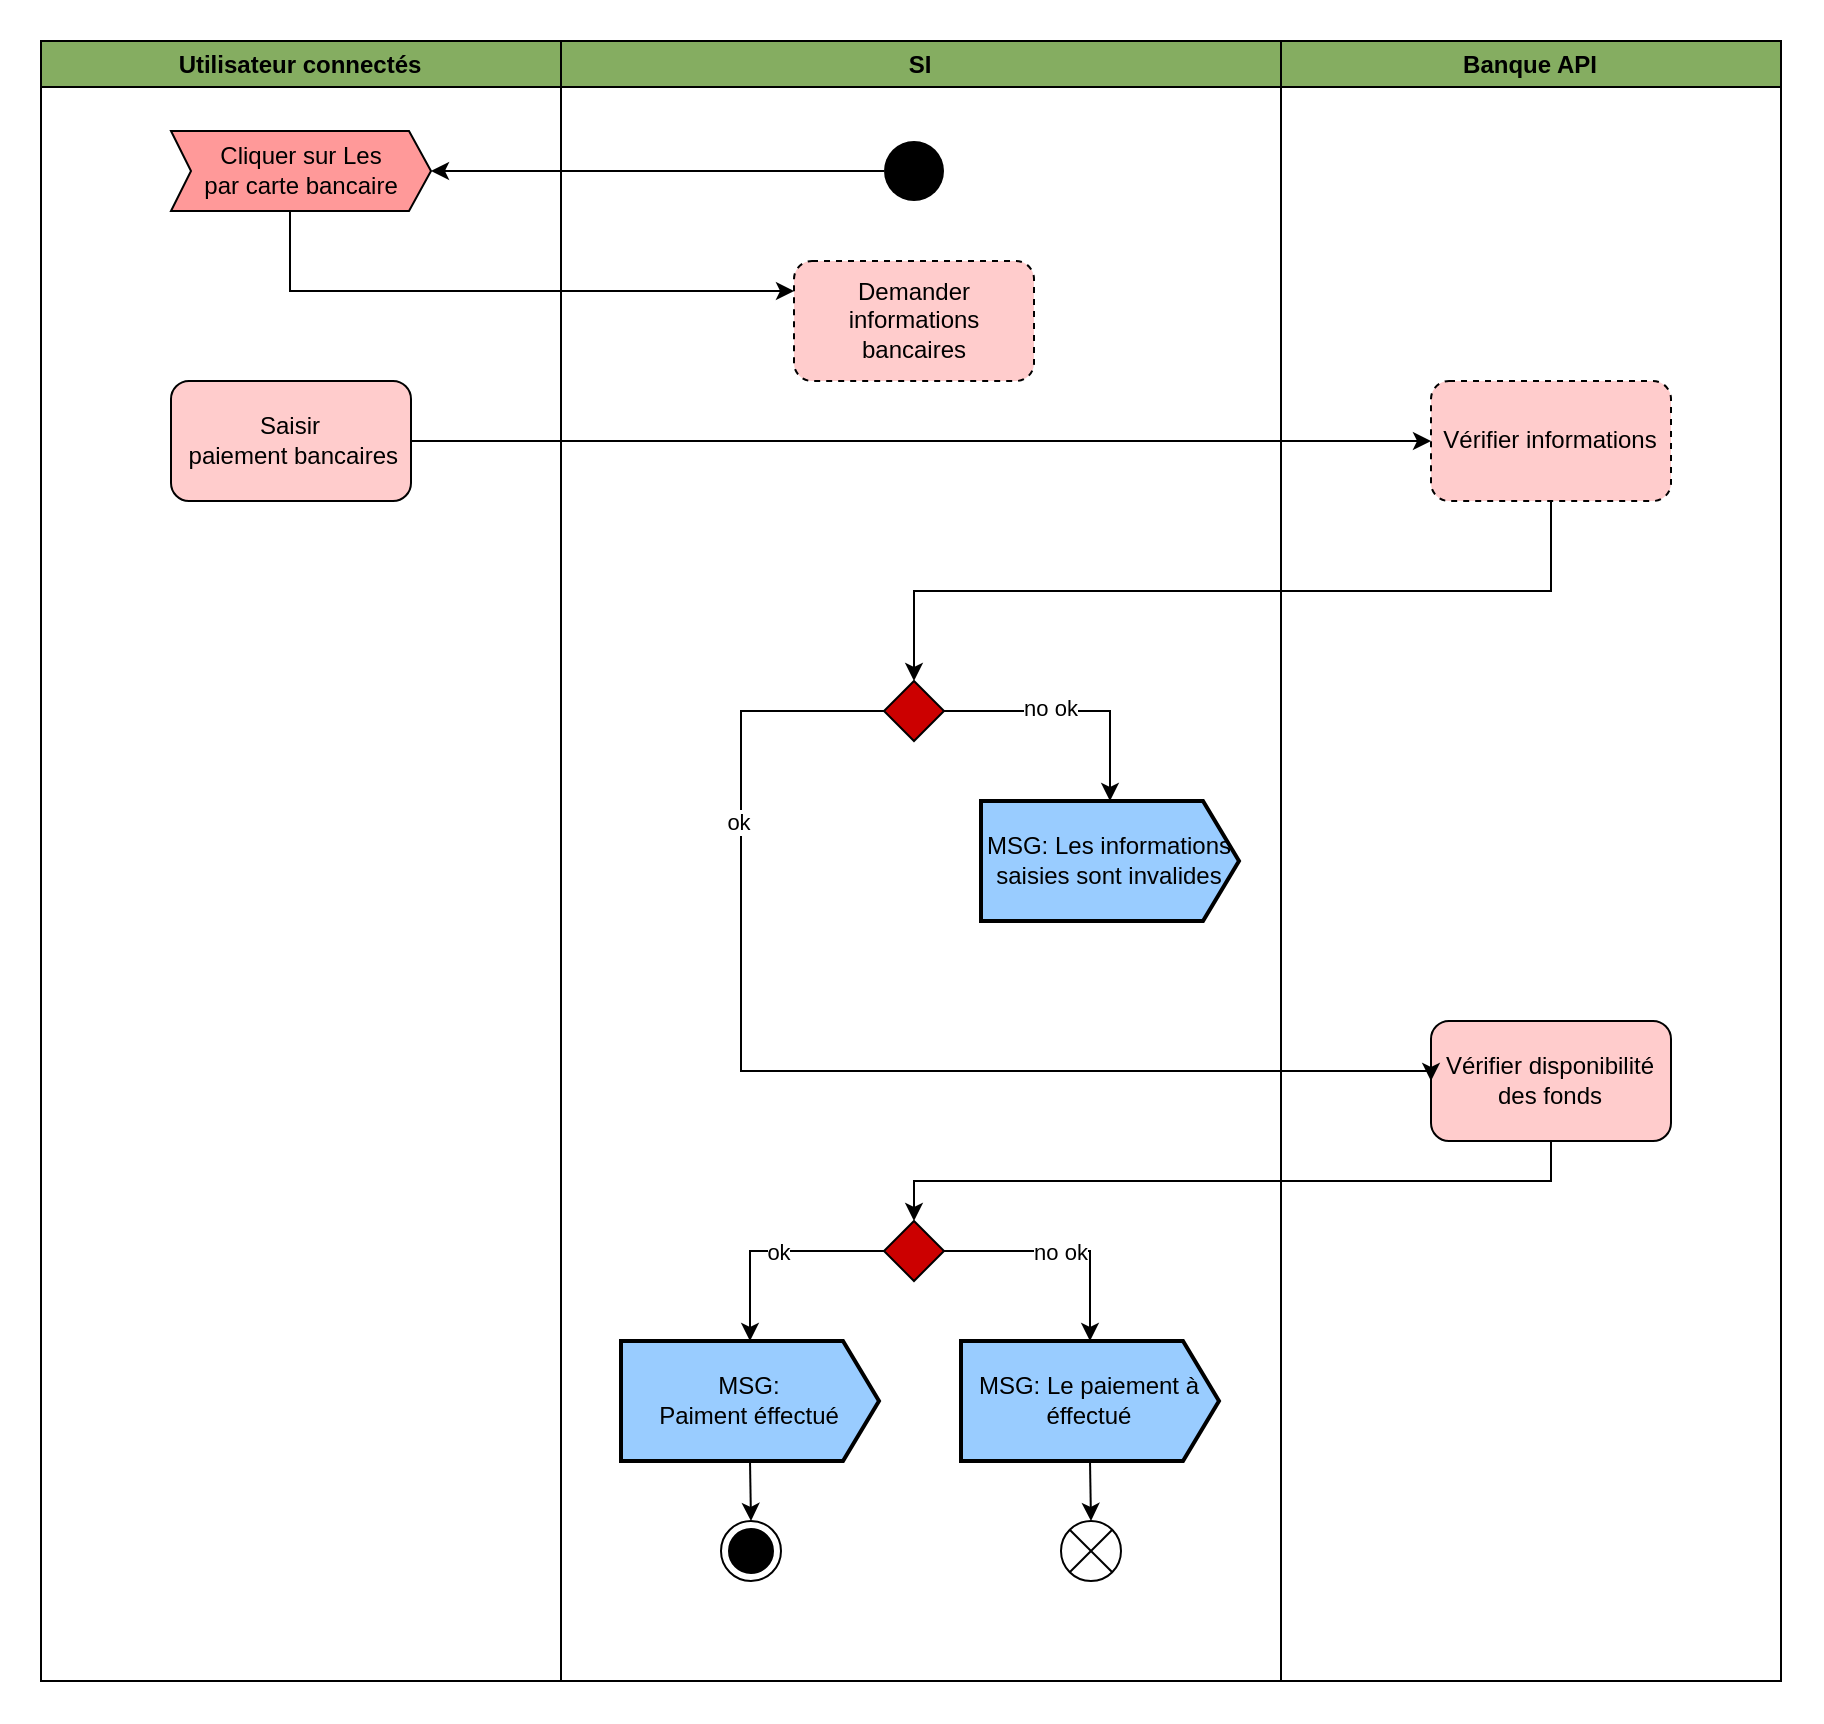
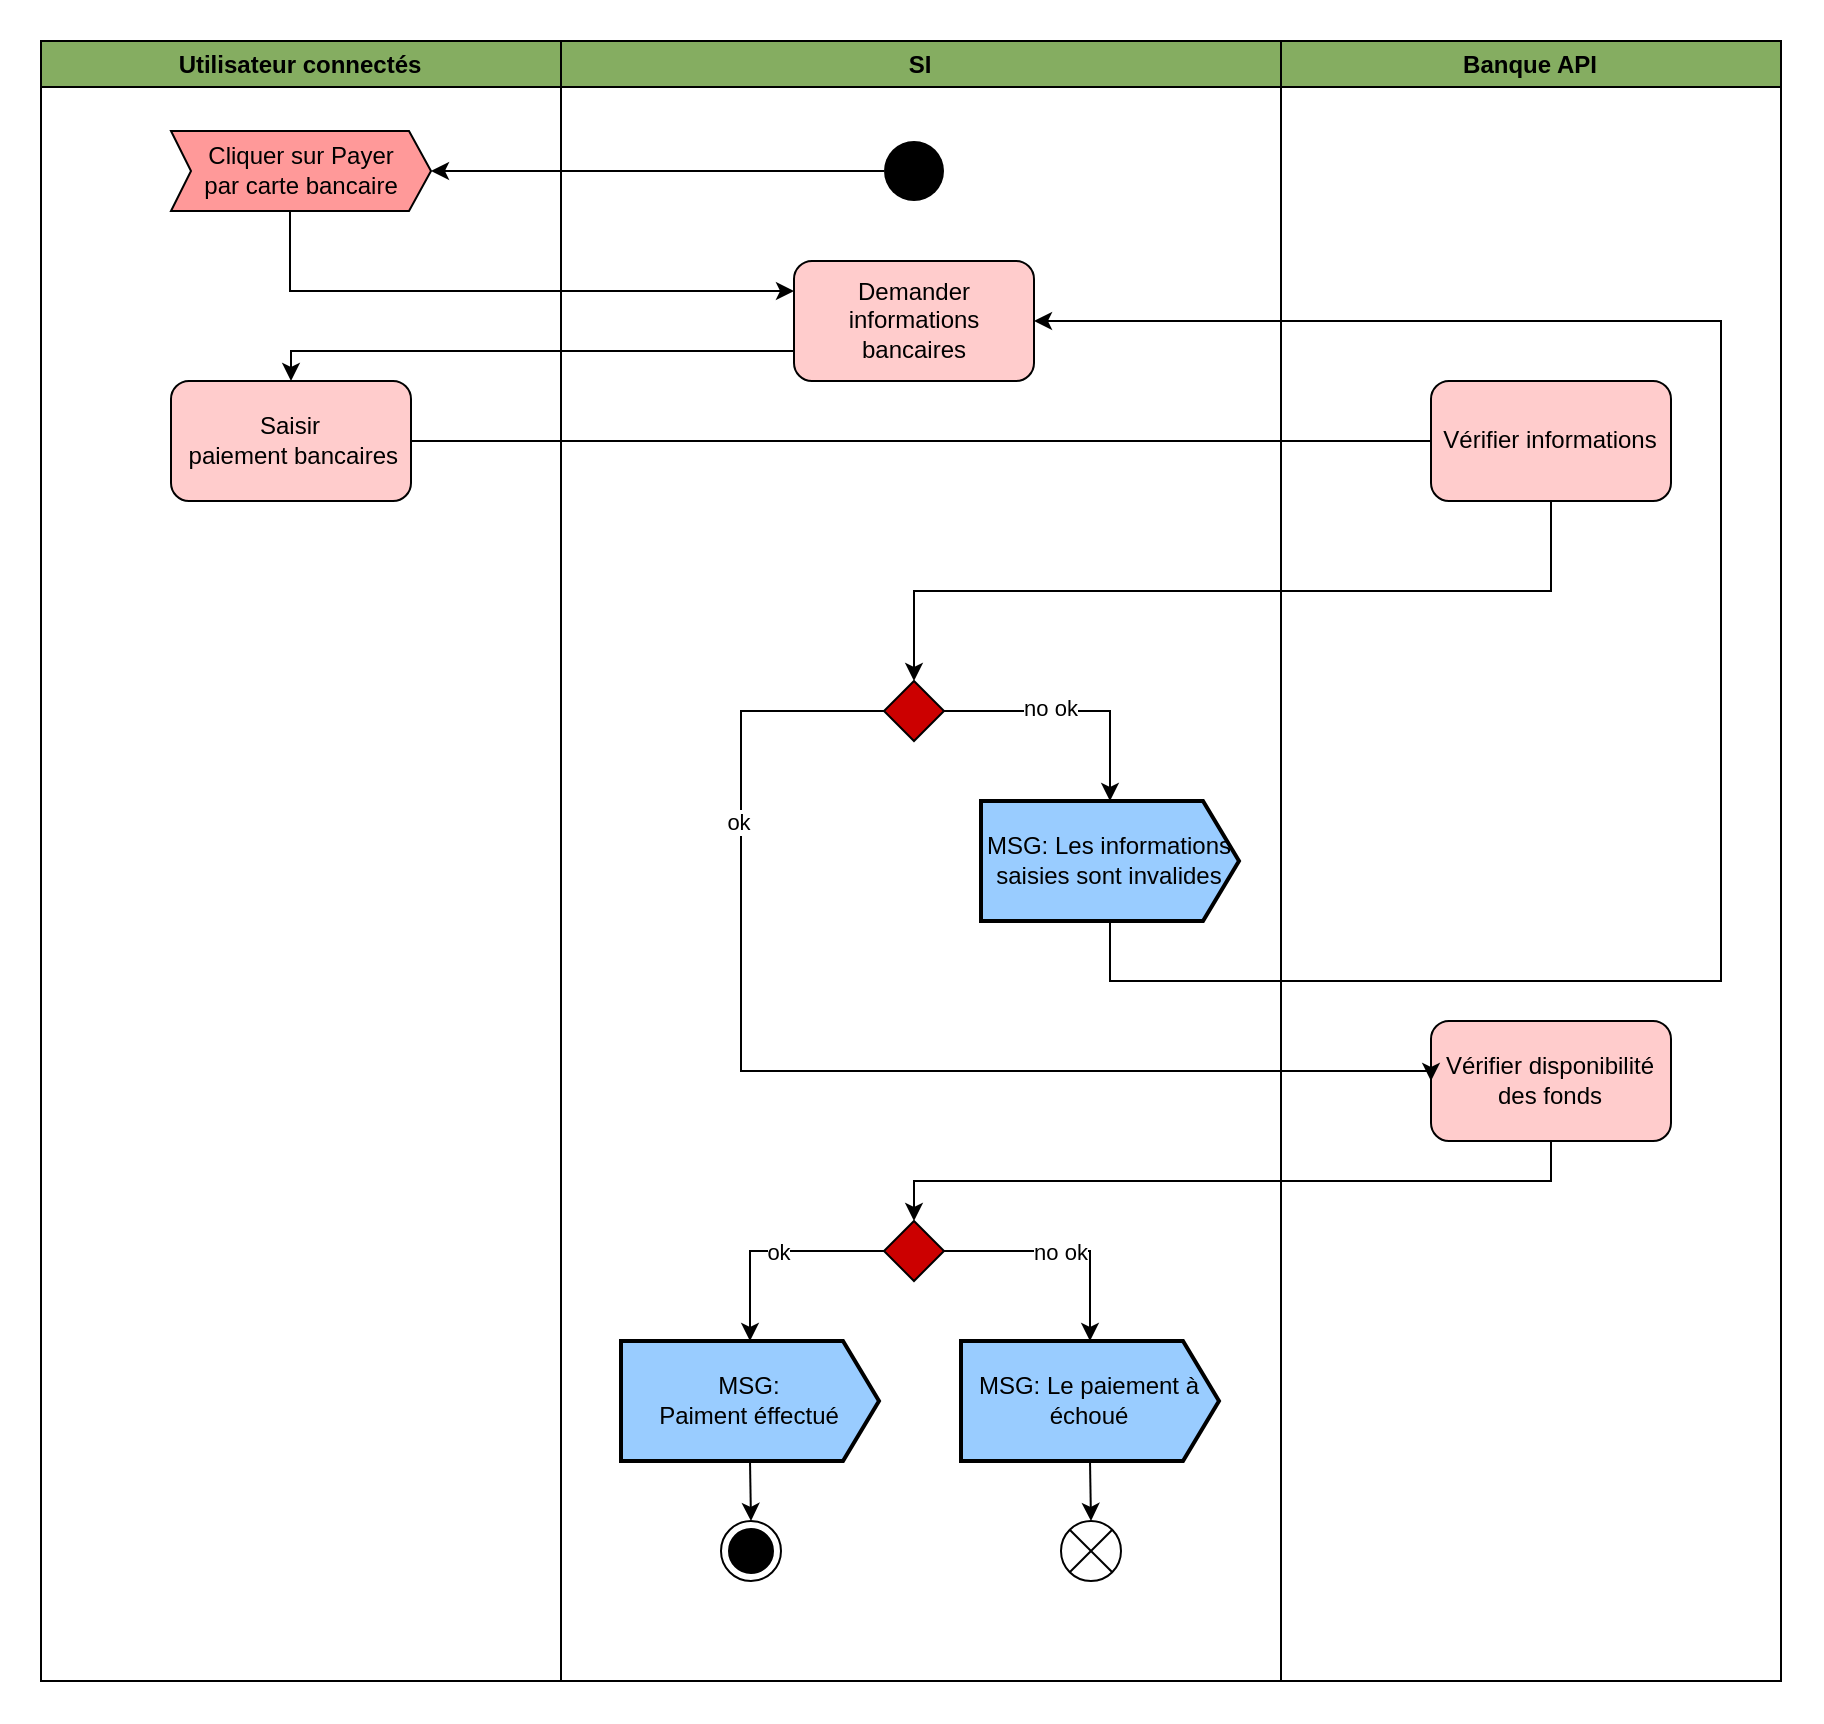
- <mxCell id="3" value="Cliquer sur Les&lt;br&gt;par carte bancaire" style="html=1;shadow=0;dashed=0;align=center;verticalAlign=middle;shape=mxgraph.arrows2.arrow;dy=0;dx=11;notch=10;fillColor=#FF9999;" parent="2" vertex="1"><mxGeometry x="65" y="45" width="130" height="40" as="geometry" /></mxCell>
+ <mxCell id="3" value="Cliquer sur Payer&lt;br&gt;par carte bancaire" style="html=1;shadow=0;dashed=0;align=center;verticalAlign=middle;shape=mxgraph.arrows2.arrow;dy=0;dx=11;notch=10;fillColor=#FF9999;" parent="2" vertex="1"><mxGeometry x="65" y="45" width="130" height="40" as="geometry" /></mxCell>
- <mxCell id="12" value="Demander informations bancaires" style="rounded=1;whiteSpace=wrap;html=1;fillColor=#FFCCCC;dashed=1;" vertex="1" parent="5"><mxGeometry x="116.5" y="110" width="120" height="60" as="geometry" /></mxCell>
+ <mxCell id="12" value="Demander informations bancaires" style="rounded=1;whiteSpace=wrap;html=1;fillColor=#FFCCCC;" vertex="1" parent="5"><mxGeometry x="116.5" y="110" width="120" height="60" as="geometry" /></mxCell>
+ <mxCell id="29" style="edgeStyle=orthogonalEdgeStyle;rounded=0;orthogonalLoop=1;jettySize=auto;html=1;exitX=0;exitY=0.75;exitDx=0;exitDy=0;entryX=0.5;entryY=0;entryDx=0;entryDy=0;" edge="1" parent="1" source="12" target="4"><mxGeometry relative="1" as="geometry"><Array as="points"><mxPoint x="145" y="175" /></Array></mxGeometry></mxCell>
- <mxCell id="33" style="edgeStyle=orthogonalEdgeStyle;rounded=0;orthogonalLoop=1;jettySize=auto;html=1;exitX=1;exitY=0.5;exitDx=0;exitDy=0;entryX=0;entryY=0.5;entryDx=0;entryDy=0;" edge="1" parent="1" source="4" target="26"><mxGeometry relative="1" as="geometry" /></mxCell>
+ <mxCell id="33" style="edgeStyle=orthogonalEdgeStyle;rounded=0;orthogonalLoop=1;jettySize=auto;html=1;exitX=1;exitY=0.5;exitDx=0;exitDy=0;entryX=0;entryY=0.5;entryDx=0;entryDy=0;endArrow=none;" edge="1" parent="1" source="4" target="26"><mxGeometry relative="1" as="geometry" /></mxCell>
- <mxCell id="26" value="Vérifier informations" style="rounded=1;whiteSpace=wrap;html=1;fillColor=#FFCCCC;dashed=1;" parent="24" vertex="1"><mxGeometry x="75" y="170" width="120" height="60" as="geometry" /></mxCell>
+ <mxCell id="26" value="Vérifier informations" style="rounded=1;whiteSpace=wrap;html=1;fillColor=#FFCCCC;" parent="24" vertex="1"><mxGeometry x="75" y="170" width="120" height="60" as="geometry" /></mxCell>
+ <mxCell id="10" style="edgeStyle=orthogonalEdgeStyle;rounded=0;orthogonalLoop=1;jettySize=auto;html=1;exitX=0.5;exitY=1;exitDx=0;exitDy=0;exitPerimeter=0;entryX=1;entryY=0.5;entryDx=0;entryDy=0;" edge="1" parent="5" source="11" target="12"><mxGeometry relative="1" as="geometry"><Array as="points"><mxPoint x="274" y="470" /><mxPoint x="580" y="470" /><mxPoint x="580" y="140" /></Array></mxGeometry></mxCell>
- <mxCell id="19" value="MSG: Le paiement à éffectué" style="html=1;shape=mxgraph.sysml.sendSigAct;strokeWidth=2;whiteSpace=wrap;align=center;fillColor=#99CCFF;" vertex="1" parent="5"><mxGeometry x="200" y="650" width="129" height="60" as="geometry" /></mxCell>
+ <mxCell id="19" value="MSG: Le paiement à échoué" style="html=1;shape=mxgraph.sysml.sendSigAct;strokeWidth=2;whiteSpace=wrap;align=center;fillColor=#99CCFF;" vertex="1" parent="5"><mxGeometry x="200" y="650" width="129" height="60" as="geometry" /></mxCell>
